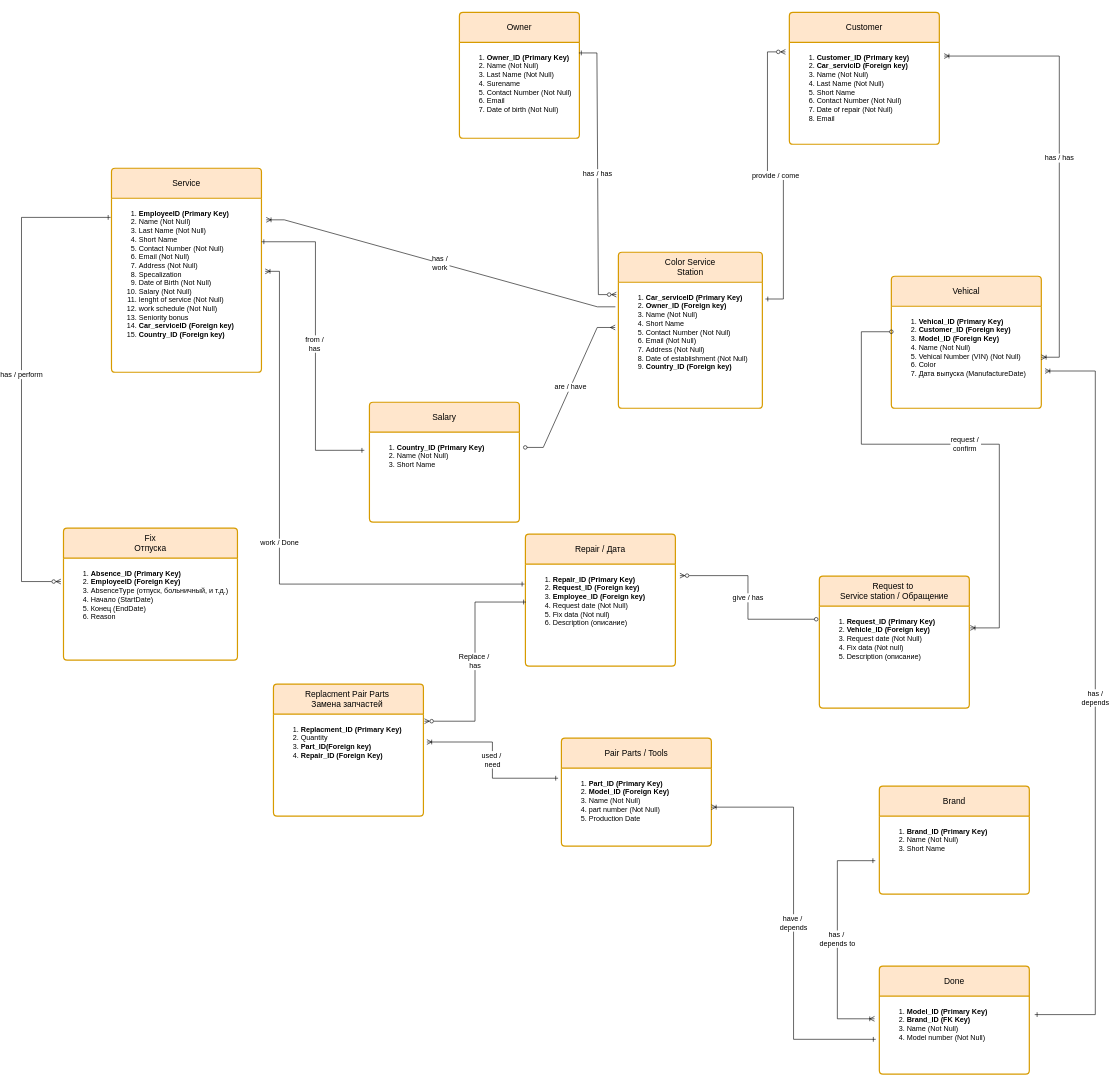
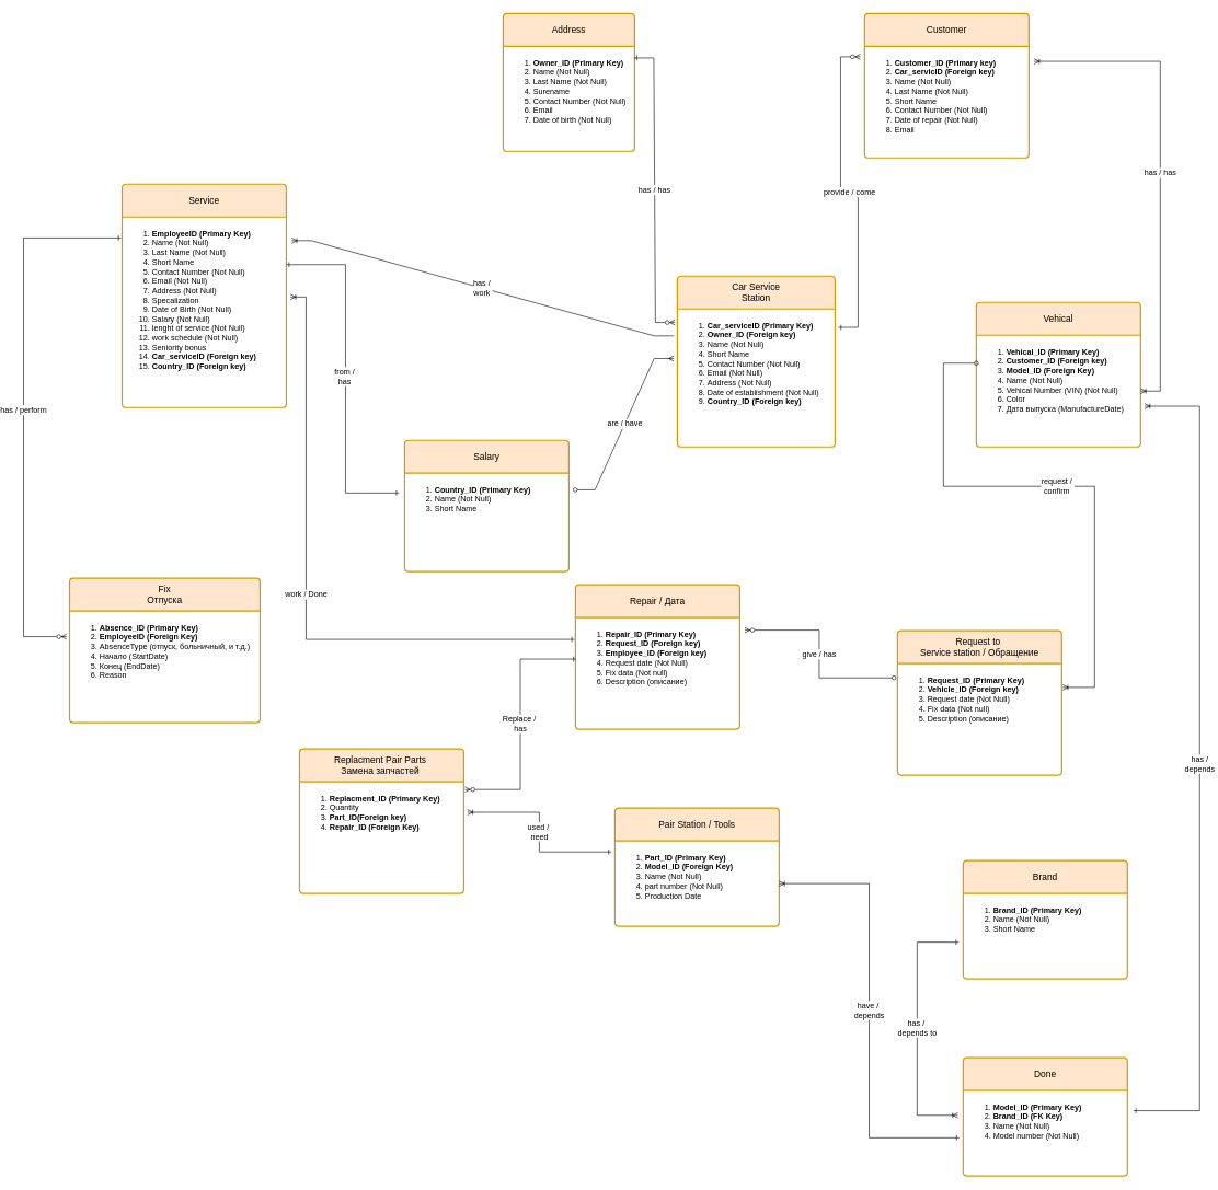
- <mxCell id="2" value="Owner" style="swimlane;childLayout=stackLayout;horizontal=1;startSize=50;horizontalStack=0;rounded=1;fontSize=14;fontStyle=0;strokeWidth=2;resizeParent=0;resizeLast=1;shadow=0;dashed=0;align=center;arcSize=4;whiteSpace=wrap;html=1;fillColor=#ffe6cc;strokeColor=#d79b00;" parent="1" vertex="1"><mxGeometry x="750" y="20" width="200" height="210" as="geometry" /></mxCell>
+ <mxCell id="2" value="Address" style="swimlane;childLayout=stackLayout;horizontal=1;startSize=50;horizontalStack=0;rounded=1;fontSize=14;fontStyle=0;strokeWidth=2;resizeParent=0;resizeLast=1;shadow=0;dashed=0;align=center;arcSize=4;whiteSpace=wrap;html=1;fillColor=#ffe6cc;strokeColor=#d79b00;" parent="1" vertex="1"><mxGeometry x="750" y="20" width="200" height="210" as="geometry" /></mxCell>
- <mxCell id="4" value="Color Service&lt;div&gt;Station&lt;/div&gt;" style="swimlane;childLayout=stackLayout;horizontal=1;startSize=50;horizontalStack=0;rounded=1;fontSize=14;fontStyle=0;strokeWidth=2;resizeParent=0;resizeLast=1;shadow=0;dashed=0;align=center;arcSize=4;whiteSpace=wrap;html=1;fillColor=#ffe6cc;strokeColor=#d79b00;" parent="1" vertex="1"><mxGeometry x="1015" y="420" width="240" height="260" as="geometry" /></mxCell>
+ <mxCell id="4" value="Car Service&lt;div&gt;Station&lt;/div&gt;" style="swimlane;childLayout=stackLayout;horizontal=1;startSize=50;horizontalStack=0;rounded=1;fontSize=14;fontStyle=0;strokeWidth=2;resizeParent=0;resizeLast=1;shadow=0;dashed=0;align=center;arcSize=4;whiteSpace=wrap;html=1;fillColor=#ffe6cc;strokeColor=#d79b00;" parent="1" vertex="1"><mxGeometry x="1015" y="420" width="240" height="260" as="geometry" /></mxCell>
- <mxCell id="10" value="Pair Parts / Tools" style="swimlane;childLayout=stackLayout;horizontal=1;startSize=50;horizontalStack=0;rounded=1;fontSize=14;fontStyle=0;strokeWidth=2;resizeParent=0;resizeLast=1;shadow=0;dashed=0;align=center;arcSize=4;whiteSpace=wrap;html=1;fillColor=#ffe6cc;strokeColor=#d79b00;" parent="1" vertex="1"><mxGeometry x="920" y="1230" width="250" height="180" as="geometry" /></mxCell>
+ <mxCell id="10" value="Pair Station / Tools" style="swimlane;childLayout=stackLayout;horizontal=1;startSize=50;horizontalStack=0;rounded=1;fontSize=14;fontStyle=0;strokeWidth=2;resizeParent=0;resizeLast=1;shadow=0;dashed=0;align=center;arcSize=4;whiteSpace=wrap;html=1;fillColor=#ffe6cc;strokeColor=#d79b00;" parent="1" vertex="1"><mxGeometry x="920" y="1230" width="250" height="180" as="geometry" /></mxCell>
